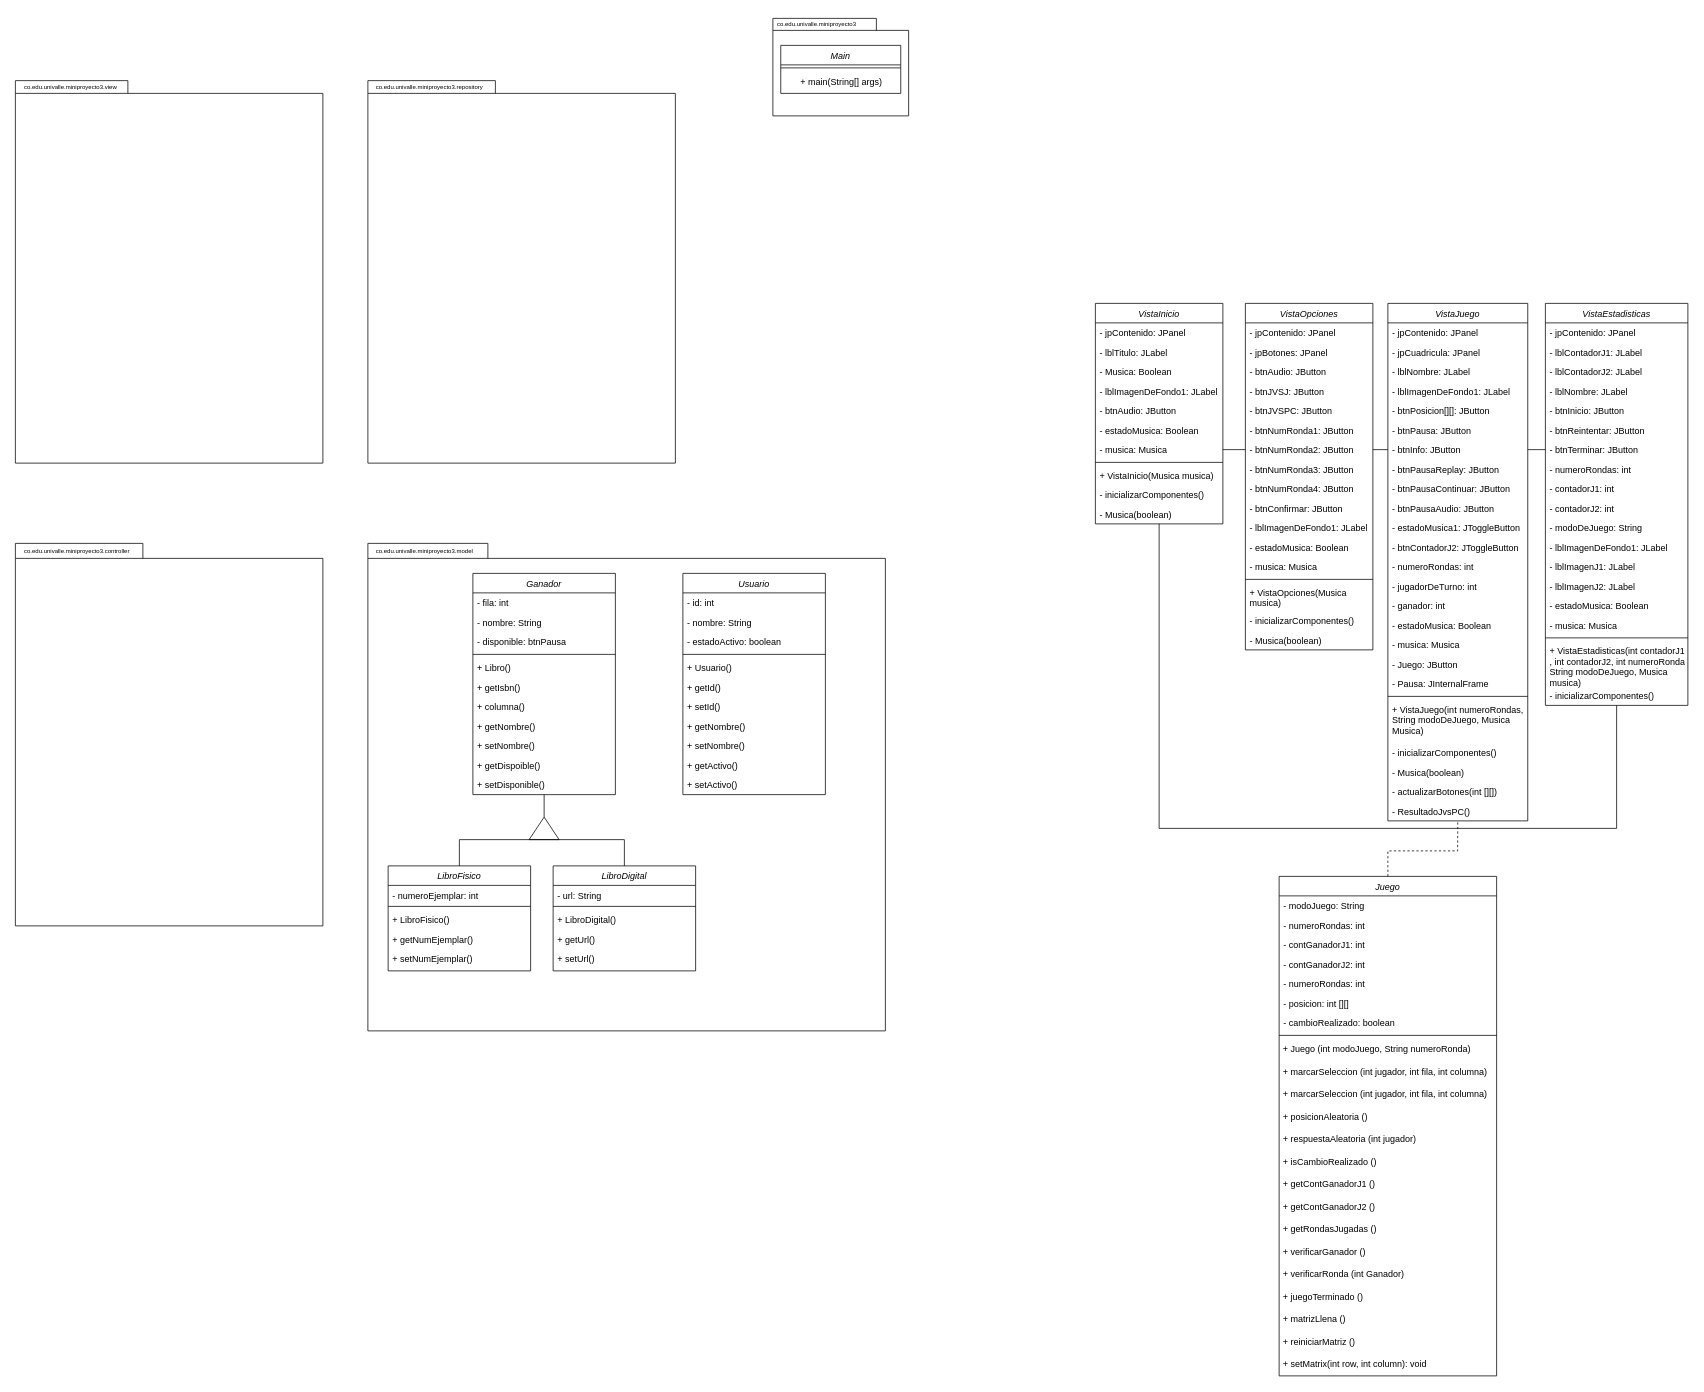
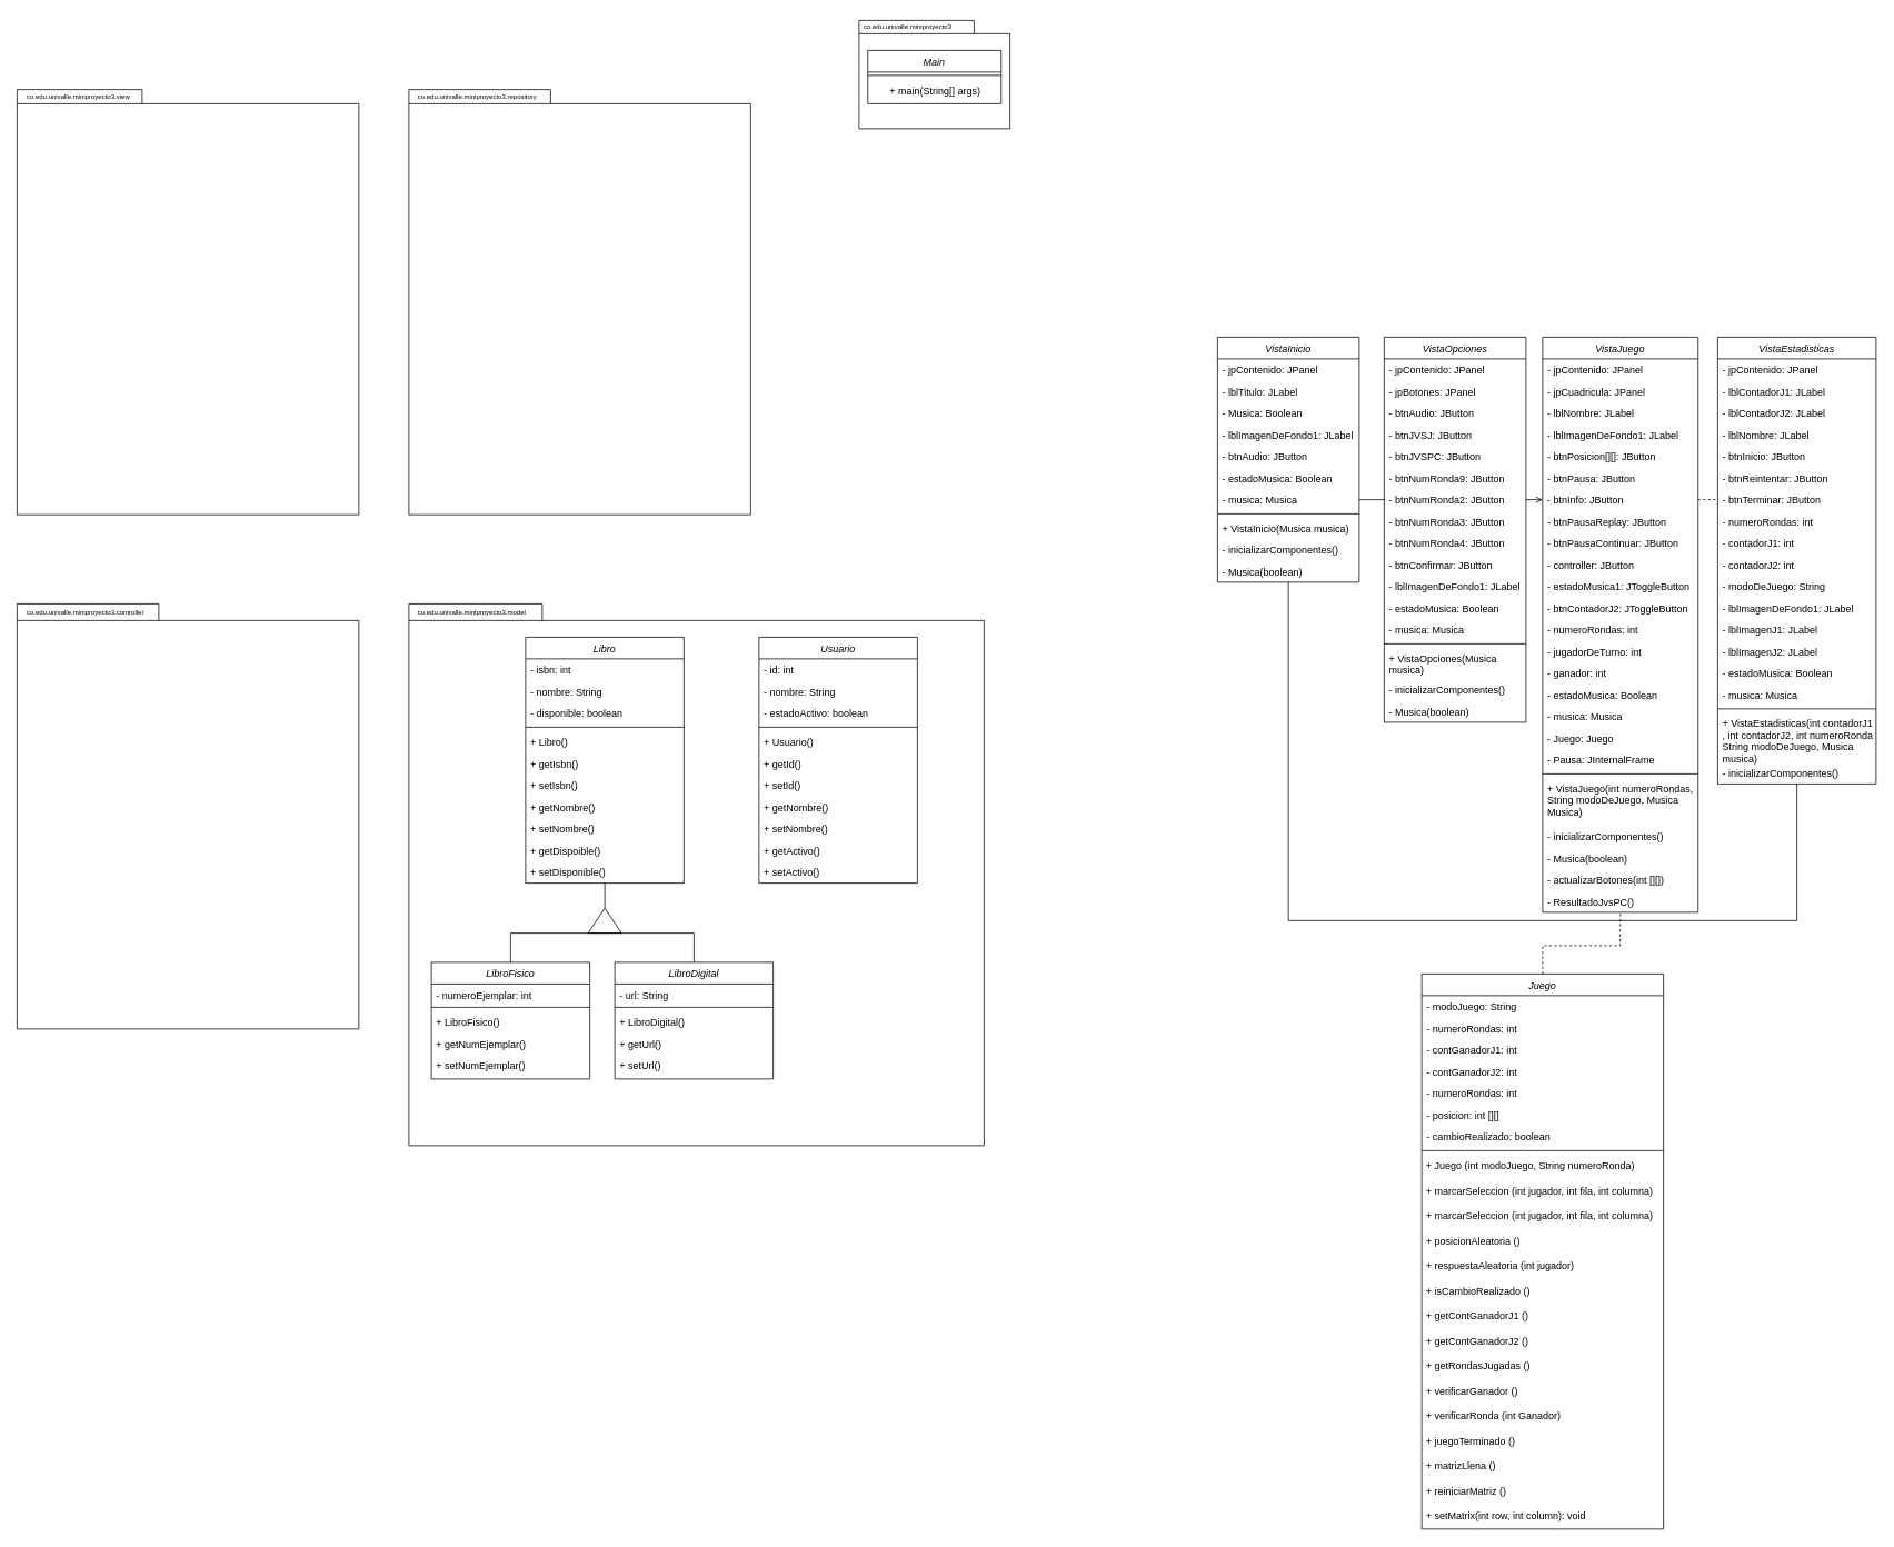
- <mxCell id="13" value="- btnNumRonda1: JButton" style="text;align=left;verticalAlign=top;spacingLeft=4;spacingRight=4;overflow=hidden;rotatable=0;points=[[0,0.5],[1,0.5]];portConstraint=eastwest;rounded=0;shadow=0;html=0;" vertex="1" parent="7"><mxGeometry y="156" width="170" height="26" as="geometry" /></mxCell>
+ <mxCell id="13" value="- btnNumRonda9: JButton" style="text;align=left;verticalAlign=top;spacingLeft=4;spacingRight=4;overflow=hidden;rotatable=0;points=[[0,0.5],[1,0.5]];portConstraint=eastwest;rounded=0;shadow=0;html=0;" vertex="1" parent="7"><mxGeometry y="156" width="170" height="26" as="geometry" /></mxCell>
- <mxCell id="110" value="" style="endArrow=none;html=1;rounded=0;" edge="1" parent="1" source="14" target="68"><mxGeometry width="50" height="50" relative="1" as="geometry"><mxPoint x="1830" y="604" as="sourcePoint" /><mxPoint x="1840" y="587.071" as="targetPoint" /></mxGeometry></mxCell>
+ <mxCell id="110" value="" style="endArrow=open;html=1;rounded=0;" edge="1" parent="1" source="14" target="68"><mxGeometry width="50" height="50" relative="1" as="geometry"><mxPoint x="1830" y="604" as="sourcePoint" /><mxPoint x="1840" y="587.071" as="targetPoint" /></mxGeometry></mxCell>
- <mxCell id="111" value="" style="endArrow=none;html=1;rounded=0;" edge="1" parent="1" source="68" target="96"><mxGeometry width="50" height="50" relative="1" as="geometry"><mxPoint x="2026.5" y="587.273" as="sourcePoint" /><mxPoint x="1880" y="754" as="targetPoint" /></mxGeometry></mxCell>
+ <mxCell id="111" value="" style="endArrow=none;html=1;rounded=0;dashed=1;" edge="1" parent="1" source="68" target="96"><mxGeometry width="50" height="50" relative="1" as="geometry"><mxPoint x="2026.5" y="587.273" as="sourcePoint" /><mxPoint x="1880" y="754" as="targetPoint" /></mxGeometry></mxCell>
- <mxCell id="71" value="- btnPausaAudio: JButton" style="text;align=left;verticalAlign=top;spacingLeft=4;spacingRight=4;overflow=hidden;rotatable=0;points=[[0,0.5],[1,0.5]];portConstraint=eastwest;rounded=0;shadow=0;html=0;" vertex="1" parent="61"><mxGeometry y="260" width="186.5" height="26" as="geometry" /></mxCell>
+ <mxCell id="71" value="- controller: JButton" style="text;align=left;verticalAlign=top;spacingLeft=4;spacingRight=4;overflow=hidden;rotatable=0;points=[[0,0.5],[1,0.5]];portConstraint=eastwest;rounded=0;shadow=0;html=0;" vertex="1" parent="61"><mxGeometry y="260" width="186.5" height="26" as="geometry" /></mxCell>
- <mxCell id="121" value="Ganador" style="swimlane;fontStyle=2;align=center;verticalAlign=top;childLayout=stackLayout;horizontal=1;startSize=26;horizontalStack=0;resizeParent=1;resizeLast=0;collapsible=1;marginBottom=0;rounded=0;shadow=0;strokeWidth=1;" vertex="1" parent="1"><mxGeometry x="630" y="764" width="190" height="295" as="geometry"><mxRectangle x="130" y="380" width="160" height="26" as="alternateBounds" /></mxGeometry></mxCell>
+ <mxCell id="121" value="Libro" style="swimlane;fontStyle=2;align=center;verticalAlign=top;childLayout=stackLayout;horizontal=1;startSize=26;horizontalStack=0;resizeParent=1;resizeLast=0;collapsible=1;marginBottom=0;rounded=0;shadow=0;strokeWidth=1;" vertex="1" parent="1"><mxGeometry x="630" y="764" width="190" height="295" as="geometry"><mxRectangle x="130" y="380" width="160" height="26" as="alternateBounds" /></mxGeometry></mxCell>
- <mxCell id="122" value="- fila: int" style="text;align=left;verticalAlign=top;spacingLeft=4;spacingRight=4;overflow=hidden;rotatable=0;points=[[0,0.5],[1,0.5]];portConstraint=eastwest;" vertex="1" parent="121"><mxGeometry y="26" width="190" height="26" as="geometry" /></mxCell>
+ <mxCell id="122" value="- isbn: int" style="text;align=left;verticalAlign=top;spacingLeft=4;spacingRight=4;overflow=hidden;rotatable=0;points=[[0,0.5],[1,0.5]];portConstraint=eastwest;" vertex="1" parent="121"><mxGeometry y="26" width="190" height="26" as="geometry" /></mxCell>
- <mxCell id="124" value="- disponible: btnPausa" style="text;align=left;verticalAlign=top;spacingLeft=4;spacingRight=4;overflow=hidden;rotatable=0;points=[[0,0.5],[1,0.5]];portConstraint=eastwest;rounded=0;shadow=0;html=0;" vertex="1" parent="121"><mxGeometry y="78" width="190" height="26" as="geometry" /></mxCell>
+ <mxCell id="124" value="- disponible: boolean" style="text;align=left;verticalAlign=top;spacingLeft=4;spacingRight=4;overflow=hidden;rotatable=0;points=[[0,0.5],[1,0.5]];portConstraint=eastwest;rounded=0;shadow=0;html=0;" vertex="1" parent="121"><mxGeometry y="78" width="190" height="26" as="geometry" /></mxCell>
- <mxCell id="79" value="- Juego: JButton" style="text;align=left;verticalAlign=top;spacingLeft=4;spacingRight=4;overflow=hidden;rotatable=0;points=[[0,0.5],[1,0.5]];portConstraint=eastwest;rounded=0;shadow=0;html=0;" vertex="1" parent="61"><mxGeometry y="468" width="186.5" height="26" as="geometry" /></mxCell>
+ <mxCell id="79" value="- Juego: Juego" style="text;align=left;verticalAlign=top;spacingLeft=4;spacingRight=4;overflow=hidden;rotatable=0;points=[[0,0.5],[1,0.5]];portConstraint=eastwest;rounded=0;shadow=0;html=0;" vertex="1" parent="61"><mxGeometry y="468" width="186.5" height="26" as="geometry" /></mxCell>
- <mxCell id="128" value="+ columna()" style="text;align=left;verticalAlign=top;spacingLeft=4;spacingRight=4;overflow=hidden;rotatable=0;points=[[0,0.5],[1,0.5]];portConstraint=eastwest;" vertex="1" parent="121"><mxGeometry y="165" width="190" height="26" as="geometry" /></mxCell>
+ <mxCell id="128" value="+ setIsbn()" style="text;align=left;verticalAlign=top;spacingLeft=4;spacingRight=4;overflow=hidden;rotatable=0;points=[[0,0.5],[1,0.5]];portConstraint=eastwest;" vertex="1" parent="121"><mxGeometry y="165" width="190" height="26" as="geometry" /></mxCell>
